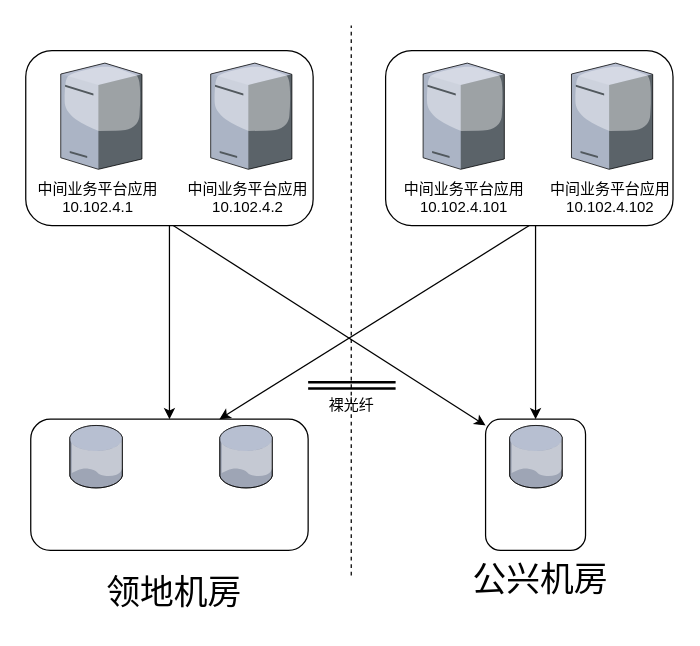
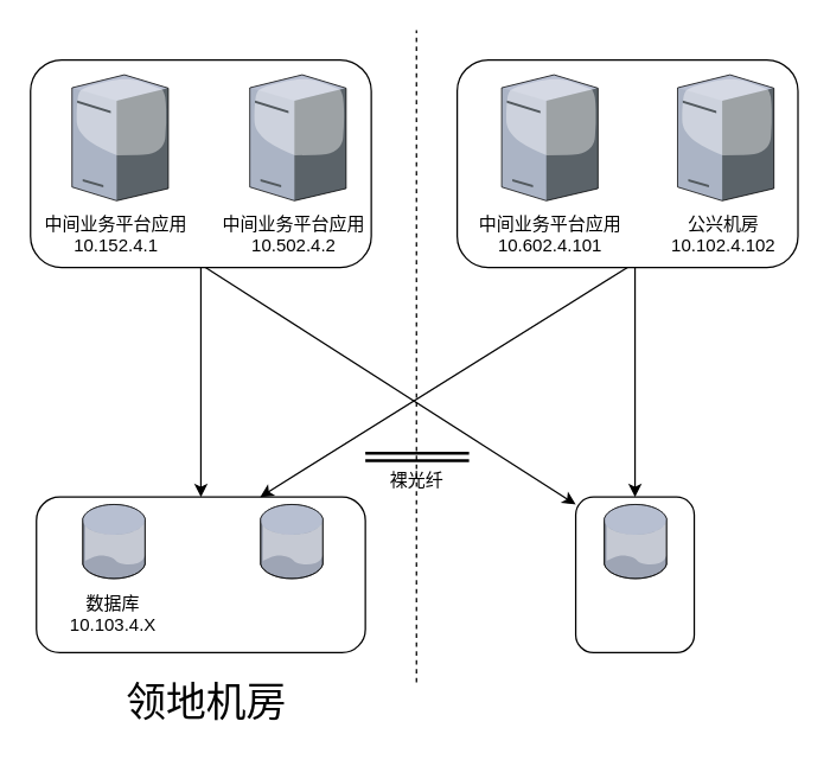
- <mxCell id="14" value="中间业务平台应用&lt;div&gt;10.102.4.1&lt;/div&gt;" style="text;strokeColor=none;align=center;fillColor=none;html=1;verticalAlign=middle;whiteSpace=wrap;rounded=0;" parent="1" vertex="1"><mxGeometry x="28" y="135" width="100" height="45" as="geometry" /></mxCell>
+ <mxCell id="14" value="中间业务平台应用&lt;div&gt;10.152.4.1&lt;/div&gt;" style="text;strokeColor=none;align=center;fillColor=none;html=1;verticalAlign=middle;whiteSpace=wrap;rounded=0;" parent="1" vertex="1"><mxGeometry x="28" y="135" width="100" height="45" as="geometry" /></mxCell>
- <mxCell id="21" value="中间业务平台应用&lt;div&gt;10.102.4.2&lt;/div&gt;" style="text;strokeColor=none;align=center;fillColor=none;html=1;verticalAlign=middle;whiteSpace=wrap;rounded=0;" parent="1" vertex="1"><mxGeometry x="148" y="135" width="100" height="45" as="geometry" /></mxCell>
+ <mxCell id="21" value="中间业务平台应用&lt;div&gt;10.502.4.2&lt;/div&gt;" style="text;strokeColor=none;align=center;fillColor=none;html=1;verticalAlign=middle;whiteSpace=wrap;rounded=0;" parent="1" vertex="1"><mxGeometry x="148" y="135" width="100" height="45" as="geometry" /></mxCell>
- <mxCell id="22" value="中间业务平台应用&lt;div&gt;10.102.4.101&lt;/div&gt;" style="text;strokeColor=none;align=center;fillColor=none;html=1;verticalAlign=middle;whiteSpace=wrap;rounded=0;" parent="1" vertex="1"><mxGeometry x="320.5" y="135" width="100" height="45" as="geometry" /></mxCell>
+ <mxCell id="22" value="中间业务平台应用&lt;div&gt;10.602.4.101&lt;/div&gt;" style="text;strokeColor=none;align=center;fillColor=none;html=1;verticalAlign=middle;whiteSpace=wrap;rounded=0;" parent="1" vertex="1"><mxGeometry x="320.5" y="135" width="100" height="45" as="geometry" /></mxCell>
- <mxCell id="23" value="中间业务平台应用&lt;div&gt;10.102.4.102&lt;/div&gt;" style="text;strokeColor=none;align=center;fillColor=none;html=1;verticalAlign=middle;whiteSpace=wrap;rounded=0;" parent="1" vertex="1"><mxGeometry x="438" y="135" width="100" height="45" as="geometry" /></mxCell>
+ <mxCell id="23" value="公兴机房&lt;div&gt;10.102.4.102&lt;/div&gt;" style="text;strokeColor=none;align=center;fillColor=none;html=1;verticalAlign=middle;whiteSpace=wrap;rounded=0;" parent="1" vertex="1"><mxGeometry x="438" y="135" width="100" height="45" as="geometry" /></mxCell>
+ <mxCell id="20" value="数据库&lt;div&gt;10.103.4.X&lt;/div&gt;" style="text;strokeColor=none;align=center;fillColor=none;html=1;verticalAlign=middle;whiteSpace=wrap;rounded=0;" parent="1" vertex="1"><mxGeometry x="42.75" y="394" width="66.25" height="40" as="geometry" /></mxCell>
- <mxCell id="19" value="&lt;font style=&quot;font-size: 27px;&quot;&gt;公兴机房&lt;/font&gt;" style="text;strokeColor=none;align=center;fillColor=none;html=1;verticalAlign=middle;whiteSpace=wrap;rounded=0;" parent="1" vertex="1"><mxGeometry x="372.19" y="442.75" width="120" height="41.5" as="geometry" /></mxCell>
